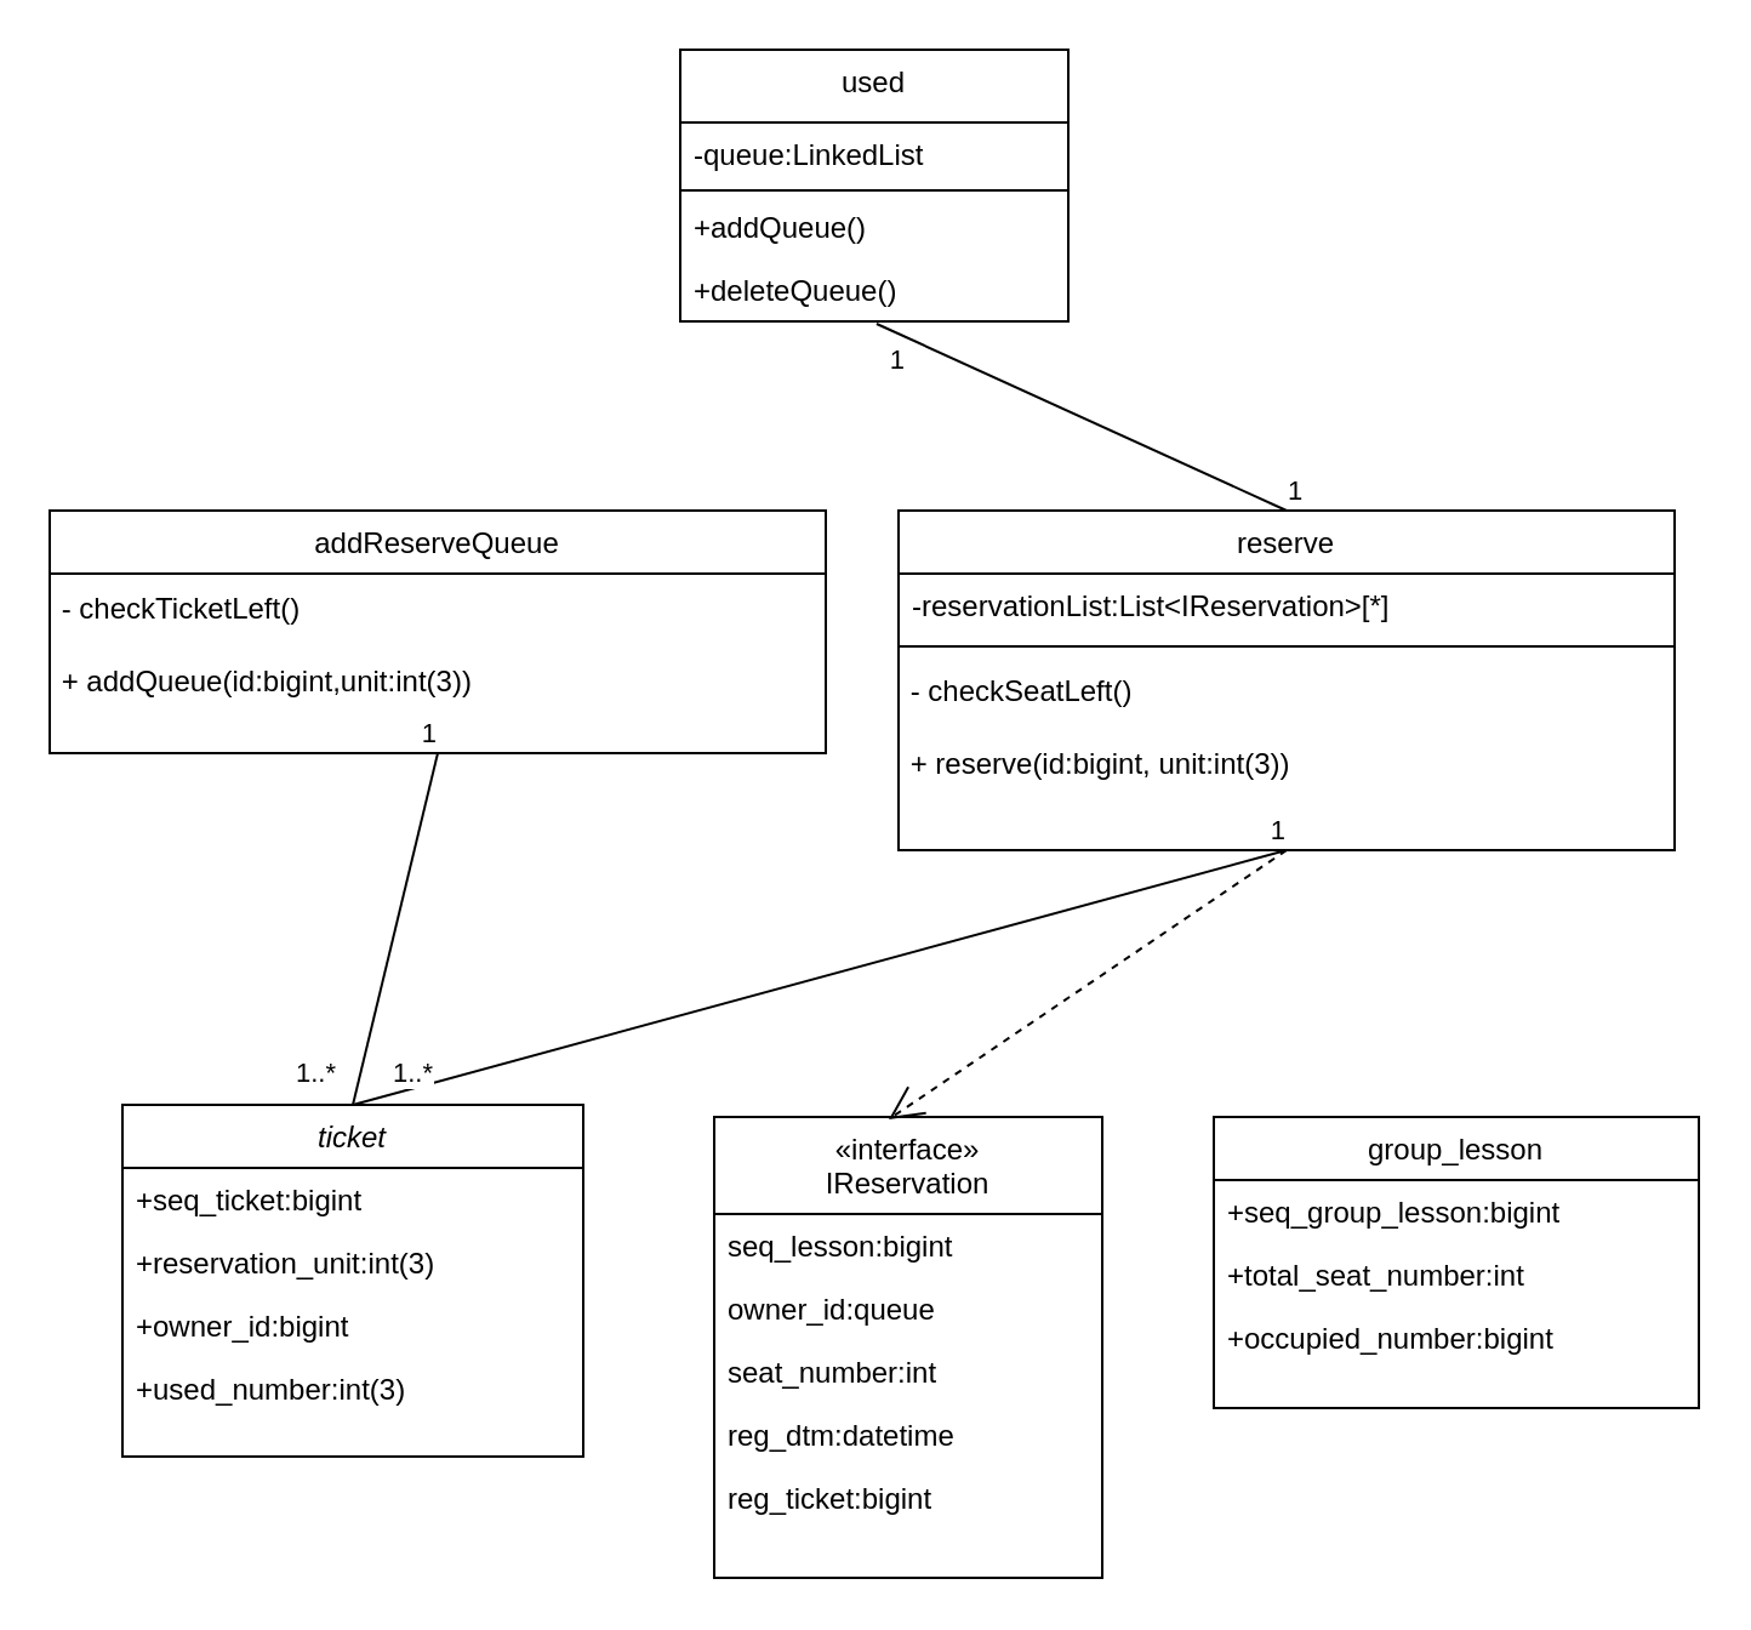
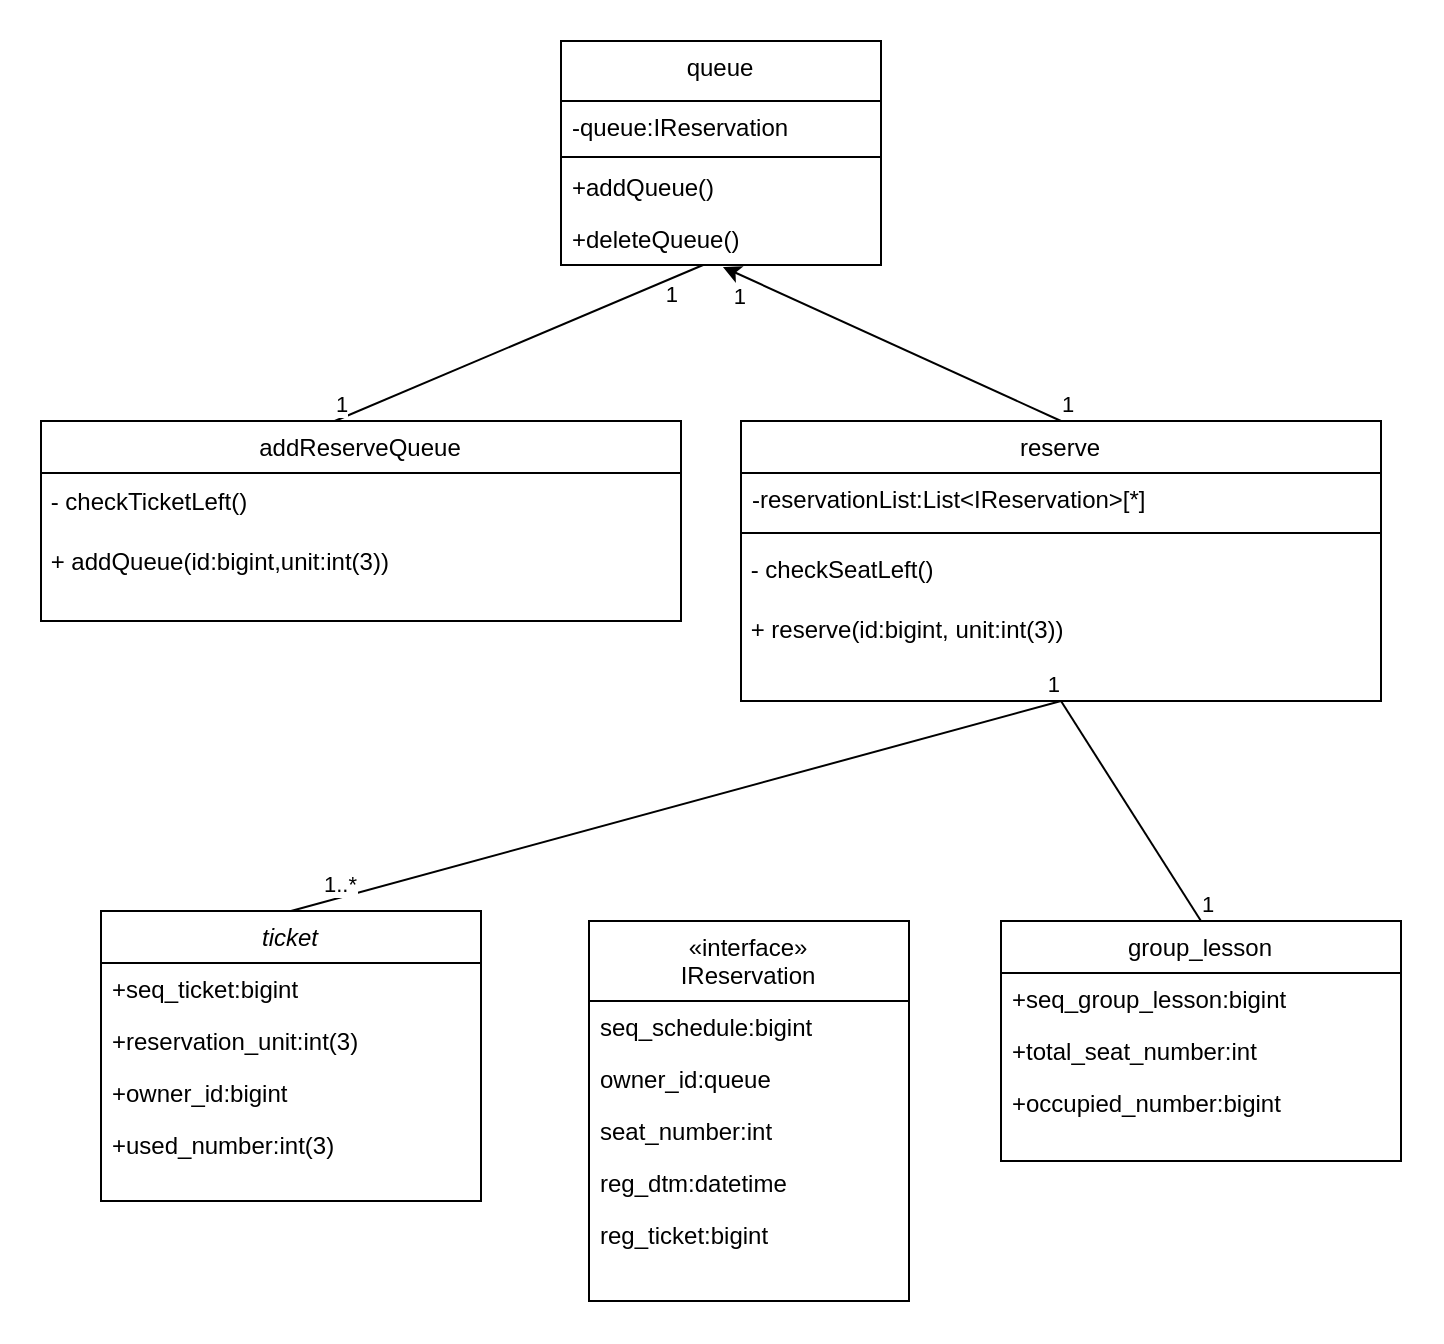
- <mxCell id="29" value="used" style="swimlane;fontStyle=0;align=center;verticalAlign=top;childLayout=stackLayout;horizontal=1;startSize=30;horizontalStack=0;resizeParent=1;resizeLast=0;collapsible=1;marginBottom=0;rounded=0;shadow=0;strokeWidth=1;" parent="1" vertex="1"><mxGeometry x="280" y="20" width="160" height="112" as="geometry"><mxRectangle x="550" y="140" width="160" height="26" as="alternateBounds" /></mxGeometry></mxCell>
+ <mxCell id="29" value="queue" style="swimlane;fontStyle=0;align=center;verticalAlign=top;childLayout=stackLayout;horizontal=1;startSize=30;horizontalStack=0;resizeParent=1;resizeLast=0;collapsible=1;marginBottom=0;rounded=0;shadow=0;strokeWidth=1;" parent="1" vertex="1"><mxGeometry x="280" y="20" width="160" height="112" as="geometry"><mxRectangle x="550" y="140" width="160" height="26" as="alternateBounds" /></mxGeometry></mxCell>
- <mxCell id="30" value="-queue:LinkedList" style="text;align=left;verticalAlign=top;spacingLeft=4;spacingRight=4;overflow=hidden;rotatable=0;points=[[0,0.5],[1,0.5]];portConstraint=eastwest;" parent="29" vertex="1"><mxGeometry y="30" width="160" height="26" as="geometry" /></mxCell>
+ <mxCell id="30" value="-queue:IReservation" style="text;align=left;verticalAlign=top;spacingLeft=4;spacingRight=4;overflow=hidden;rotatable=0;points=[[0,0.5],[1,0.5]];portConstraint=eastwest;" parent="29" vertex="1"><mxGeometry y="30" width="160" height="26" as="geometry" /></mxCell>
- <mxCell id="40" value="" style="endArrow=none;html=1;rounded=0;exitX=0.5;exitY=0;exitDx=0;exitDy=0;entryX=0.506;entryY=1.038;entryDx=0;entryDy=0;entryPerimeter=0;" edge="1" parent="1" source="17" target="33"><mxGeometry relative="1" as="geometry"><mxPoint x="454" y="235" as="sourcePoint" /><mxPoint x="384" y="160" as="targetPoint" /></mxGeometry></mxCell>
+ <mxCell id="40" value="" style="endArrow=classic;html=1;rounded=0;exitX=0.5;exitY=0;exitDx=0;exitDy=0;entryX=0.506;entryY=1.038;entryDx=0;entryDy=0;entryPerimeter=0;" edge="1" parent="1" source="17" target="33"><mxGeometry relative="1" as="geometry"><mxPoint x="454" y="235" as="sourcePoint" /><mxPoint x="384" y="160" as="targetPoint" /></mxGeometry></mxCell>
+ <mxCell id="43" value="" style="endArrow=none;html=1;rounded=0;exitX=0.459;exitY=0;exitDx=0;exitDy=0;entryX=0.444;entryY=1;entryDx=0;entryDy=0;entryPerimeter=0;exitPerimeter=0;" edge="1" parent="1" source="34" target="33"><mxGeometry relative="1" as="geometry"><mxPoint x="509" y="220" as="sourcePoint" /><mxPoint x="340" y="143" as="targetPoint" /></mxGeometry></mxCell>
+ <mxCell id="44" value="1" style="edgeLabel;resizable=0;html=1;align=left;verticalAlign=bottom;" connectable="0" vertex="1" parent="43"><mxGeometry x="-1" relative="1" as="geometry"><mxPoint x="-1" as="offset" /></mxGeometry></mxCell>
+ <mxCell id="45" value="1" style="edgeLabel;resizable=0;html=1;align=right;verticalAlign=bottom;" connectable="0" vertex="1" parent="43"><mxGeometry x="1" relative="1" as="geometry"><mxPoint x="-12" y="23" as="offset" /></mxGeometry></mxCell>
- <mxCell id="37" value="" style="endArrow=none;html=1;rounded=0;entryX=0.5;entryY=1;entryDx=0;entryDy=0;exitX=0.5;exitY=0;exitDx=0;exitDy=0;" edge="1" parent="1" source="2" target="34"><mxGeometry relative="1" as="geometry"><mxPoint x="155" y="465" as="sourcePoint" /><mxPoint x="540" y="395" as="targetPoint" /></mxGeometry></mxCell>
- <mxCell id="38" value="1..*" style="edgeLabel;resizable=0;html=1;align=left;verticalAlign=bottom;" connectable="0" vertex="1" parent="37"><mxGeometry x="-1" relative="1" as="geometry"><mxPoint x="-25" y="-5" as="offset" /></mxGeometry></mxCell>
- <mxCell id="39" value="1" style="edgeLabel;resizable=0;html=1;align=right;verticalAlign=bottom;" connectable="0" vertex="1" parent="37"><mxGeometry x="1" relative="1" as="geometry" /></mxCell>
- <mxCell id="28" value="" style="endArrow=open;endSize=12;dashed=1;html=1;rounded=0;exitX=0.5;exitY=1;exitDx=0;exitDy=0;entryX=0.45;entryY=0.005;entryDx=0;entryDy=0;entryPerimeter=0;" parent="1" target="7" edge="1" source="17"><mxGeometry width="160" relative="1" as="geometry"><mxPoint x="370" y="410" as="sourcePoint" /><mxPoint x="370" y="460" as="targetPoint" /></mxGeometry></mxCell>
+ <mxCell id="25" value="" style="endArrow=none;html=1;rounded=0;exitX=0.5;exitY=0;exitDx=0;exitDy=0;entryX=0.5;entryY=1;entryDx=0;entryDy=0;" parent="1" source="13" target="17" edge="1"><mxGeometry relative="1" as="geometry"><mxPoint x="180" y="290" as="sourcePoint" /><mxPoint x="380" y="430" as="targetPoint" /></mxGeometry></mxCell>
+ <mxCell id="26" value="1" style="edgeLabel;resizable=0;html=1;align=left;verticalAlign=bottom;" parent="25" connectable="0" vertex="1"><mxGeometry x="-1" relative="1" as="geometry"><mxPoint x="-1" as="offset" /></mxGeometry></mxCell>
+ <mxCell id="27" value="1" style="edgeLabel;resizable=0;html=1;align=right;verticalAlign=bottom;" parent="25" connectable="0" vertex="1"><mxGeometry x="1" relative="1" as="geometry" /></mxCell>
- <mxCell id="8" value="seq_lesson:bigint" style="text;align=left;verticalAlign=top;spacingLeft=4;spacingRight=4;overflow=hidden;rotatable=0;points=[[0,0.5],[1,0.5]];portConstraint=eastwest;" parent="7" vertex="1"><mxGeometry y="40" width="160" height="26" as="geometry" /></mxCell>
+ <mxCell id="8" value="seq_schedule:bigint" style="text;align=left;verticalAlign=top;spacingLeft=4;spacingRight=4;overflow=hidden;rotatable=0;points=[[0,0.5],[1,0.5]];portConstraint=eastwest;" parent="7" vertex="1"><mxGeometry y="40" width="160" height="26" as="geometry" /></mxCell>
